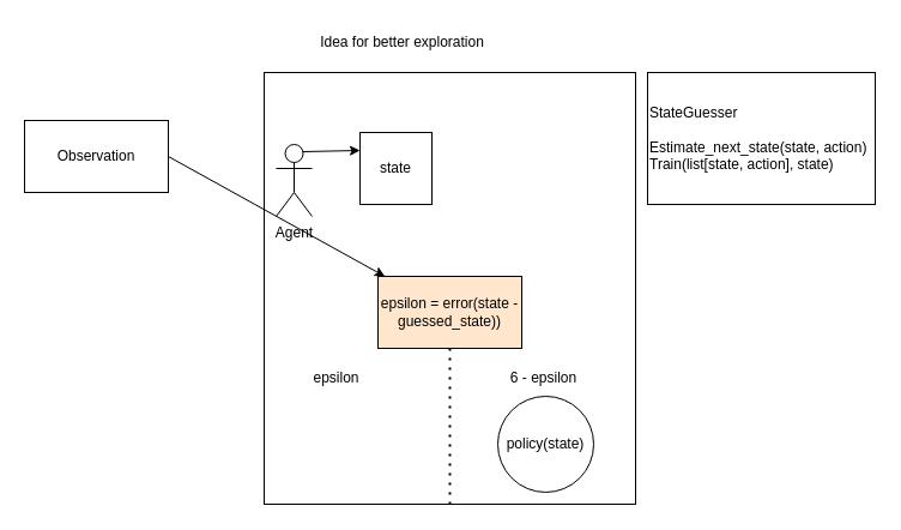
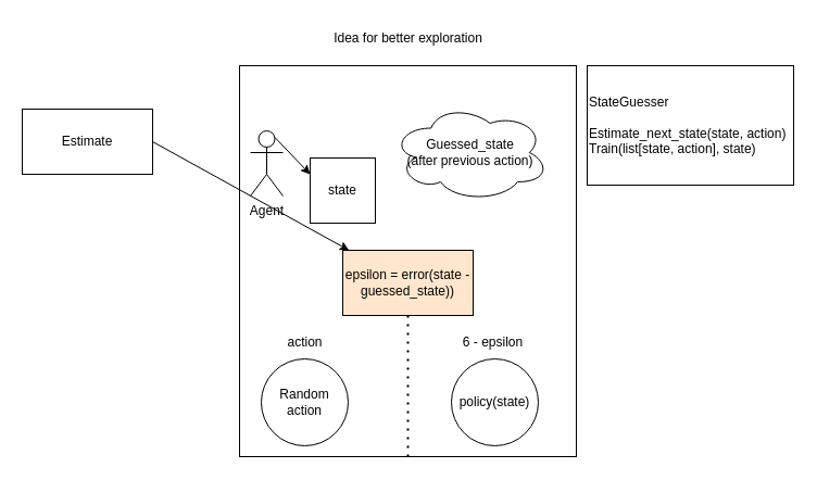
- <mxCell id="14" value="Idea for better exploration" style="text;html=1;align=center;verticalAlign=middle;resizable=0;points=[];autosize=1;strokeColor=none;fillColor=none;" vertex="1" parent="1"><mxGeometry x="255" y="20" width="160" height="30" as="geometry" /></mxCell>
+ <mxCell id="14" value="Idea for better exploration" style="text;html=1;align=center;verticalAlign=middle;resizable=0;points=[];autosize=1;strokeColor=none;fillColor=none;" vertex="1" parent="1"><mxGeometry x="295" y="20" width="160" height="30" as="geometry" /></mxCell>
- <mxCell id="4" value="Observation" style="rounded=0;whiteSpace=wrap;html=1;" vertex="1" parent="1"><mxGeometry x="20" y="100" width="120" height="60" as="geometry" /></mxCell>
+ <mxCell id="4" value="Estimate" style="rounded=0;whiteSpace=wrap;html=1;" vertex="1" parent="1"><mxGeometry x="20" y="100" width="120" height="60" as="geometry" /></mxCell>
- <mxCell id="15" value="state" style="whiteSpace=wrap;html=1;aspect=fixed;" vertex="1" parent="1"><mxGeometry x="300" y="110" width="60" height="60" as="geometry" /></mxCell>
+ <mxCell id="15" value="state" style="whiteSpace=wrap;html=1;aspect=fixed;" vertex="1" parent="1"><mxGeometry x="285" y="145" width="60" height="60" as="geometry" /></mxCell>
+ <mxCell id="7" value="Guessed_state&lt;br&gt;(after previous action)" style="ellipse;shape=cloud;whiteSpace=wrap;html=1;" vertex="1" parent="1"><mxGeometry x="360" y="95" width="145" height="90" as="geometry" /></mxCell>
- <mxCell id="10" value="epsilon" style="text;html=1;align=center;verticalAlign=middle;resizable=0;points=[];autosize=1;strokeColor=none;fillColor=none;" vertex="1" parent="1"><mxGeometry x="250" y="300" width="60" height="30" as="geometry" /></mxCell>
+ <mxCell id="10" value="action" style="text;html=1;align=center;verticalAlign=middle;resizable=0;points=[];autosize=1;strokeColor=none;fillColor=none;" vertex="1" parent="1"><mxGeometry x="250" y="300" width="60" height="30" as="geometry" /></mxCell>
+ <mxCell id="11" value="Random&lt;br&gt;action" style="ellipse;whiteSpace=wrap;html=1;aspect=fixed;" vertex="1" parent="1"><mxGeometry x="240" y="330" width="80" height="80" as="geometry" /></mxCell>
